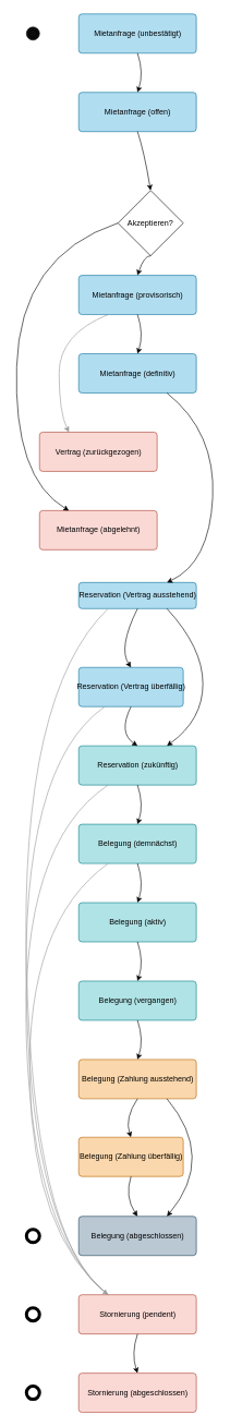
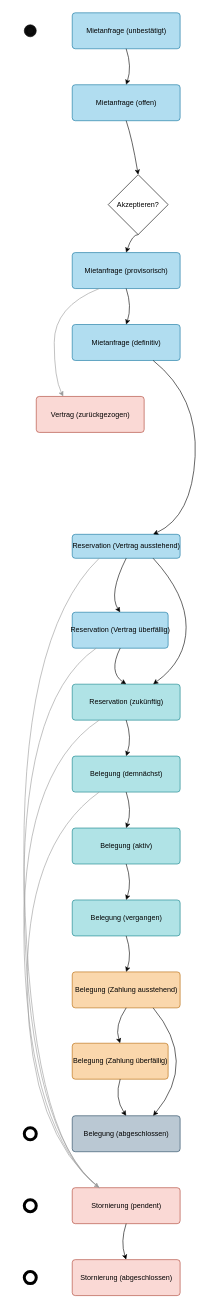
- <mxCell id="13" value="" style="endArrow=classic;html=1;fontFamily=Helvetica;fontSize=12;curved=1;exitX=0;exitY=0.5;exitDx=0;exitDy=0;entryX=0.25;entryY=0;entryDx=0;entryDy=0;" parent="1" source="7" target="10" edge="1"><mxGeometry width="50" height="50" relative="1" as="geometry"><mxPoint x="250" y="570" as="sourcePoint" /><mxPoint x="130" y="780" as="targetPoint" /><Array as="points"><mxPoint x="30" y="390" /><mxPoint x="20" y="730" /></Array></mxGeometry></mxCell>
- <mxCell id="10" value="Mietanfrage (abgelehnt)" style="html=1;align=center;verticalAlign=middle;rounded=1;absoluteArcSize=1;arcSize=10;dashed=0;fontFamily=Helvetica;fontSize=12;fillColor=#fad9d5;glass=0;strokeColor=#ae4132;" parent="1" vertex="1"><mxGeometry x="60" y="780" width="180" height="60" as="geometry" /></mxCell>
